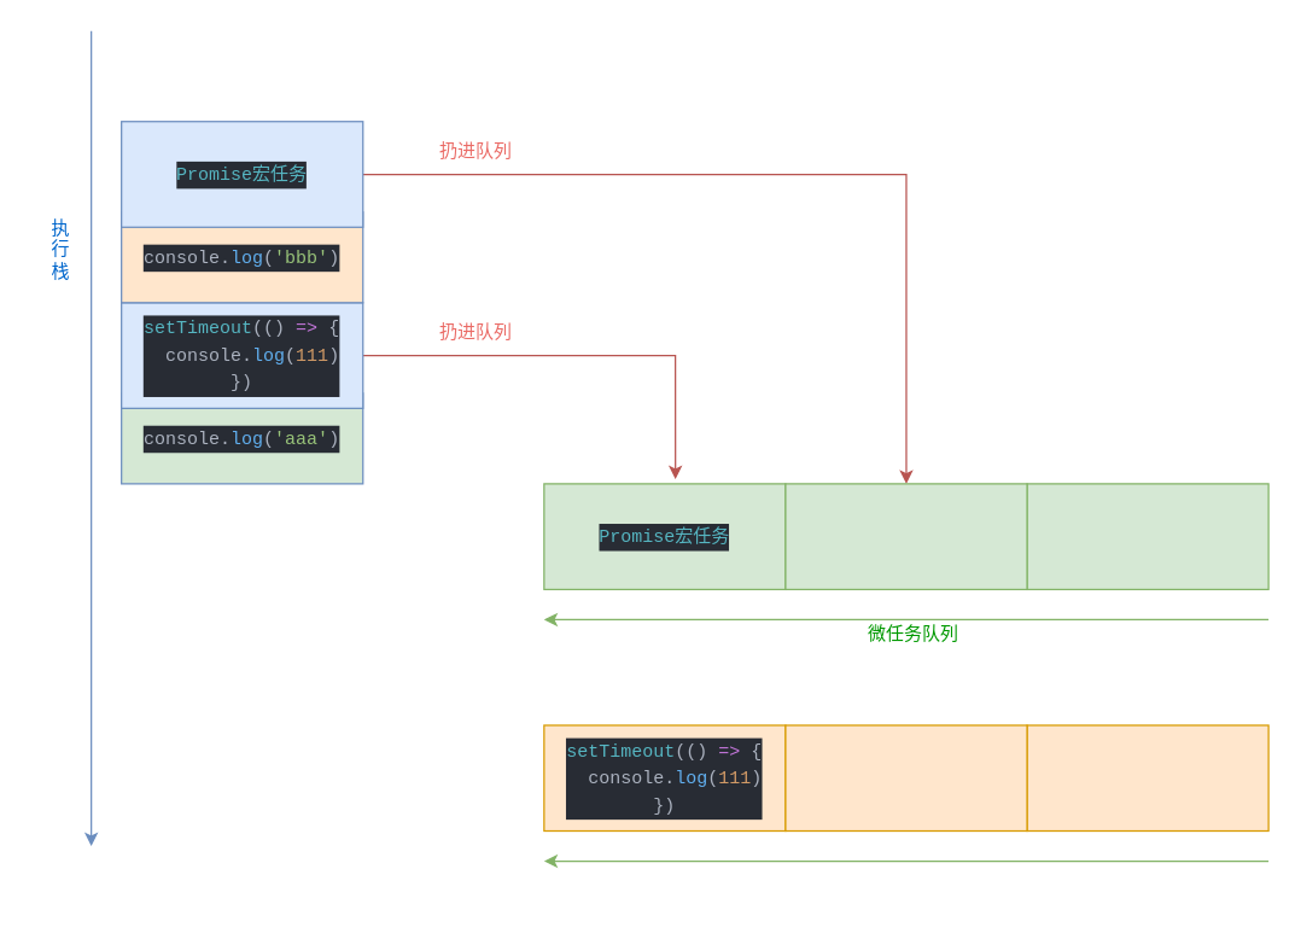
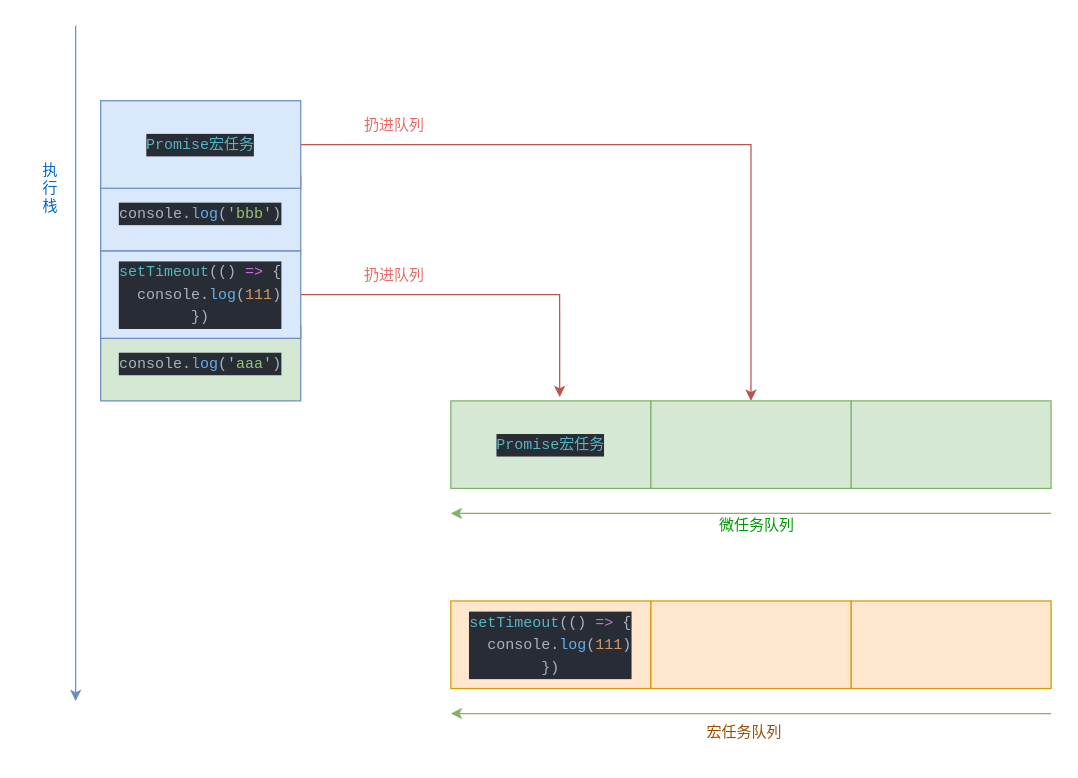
- <mxCell id="13" value="执&lt;br&gt;行&lt;br&gt;栈" style="text;html=1;strokeColor=none;fillColor=none;align=center;verticalAlign=middle;whiteSpace=wrap;rounded=0;fontColor=#0066CC;" vertex="1" parent="1"><mxGeometry x="20" y="125" width="40" height="80" as="geometry" /></mxCell>
+ <mxCell id="13" value="执&lt;br&gt;行&lt;br&gt;栈" style="text;html=1;strokeColor=none;fillColor=none;align=center;verticalAlign=middle;whiteSpace=wrap;rounded=0;fontColor=#0066CC;" vertex="1" parent="1"><mxGeometry x="20" y="110" width="40" height="80" as="geometry" /></mxCell>
- <mxCell id="5" value="&lt;div style=&quot;color: rgb(171 , 178 , 191) ; background-color: rgb(40 , 44 , 52) ; font-family: &amp;#34;menlo&amp;#34; , &amp;#34;monaco&amp;#34; , &amp;#34;courier new&amp;#34; , monospace ; line-height: 18px ; white-space: pre&quot;&gt;console.&lt;span style=&quot;color: #61afef&quot;&gt;log&lt;/span&gt;(&lt;span style=&quot;color: #98c379&quot;&gt;'bbb'&lt;/span&gt;)&lt;/div&gt;" style="rounded=0;whiteSpace=wrap;html=1;fillColor=#ffe6cc;strokeColor=#6c8ebf;" vertex="1" parent="1"><mxGeometry x="80" y="140" width="160" height="60" as="geometry" /></mxCell>
+ <mxCell id="5" value="&lt;div style=&quot;color: rgb(171 , 178 , 191) ; background-color: rgb(40 , 44 , 52) ; font-family: &amp;#34;menlo&amp;#34; , &amp;#34;monaco&amp;#34; , &amp;#34;courier new&amp;#34; , monospace ; line-height: 18px ; white-space: pre&quot;&gt;console.&lt;span style=&quot;color: #61afef&quot;&gt;log&lt;/span&gt;(&lt;span style=&quot;color: #98c379&quot;&gt;'bbb'&lt;/span&gt;)&lt;/div&gt;" style="rounded=0;whiteSpace=wrap;html=1;fillColor=#dae8fc;strokeColor=#6c8ebf;" vertex="1" parent="1"><mxGeometry x="80" y="140" width="160" height="60" as="geometry" /></mxCell>
+ <mxCell id="21" value="宏任务队列" style="text;html=1;strokeColor=none;fillColor=none;align=center;verticalAlign=middle;whiteSpace=wrap;rounded=0;fontColor=#994C00;" vertex="1" parent="1"><mxGeometry x="560" y="570" width="70" height="30" as="geometry" /></mxCell>
